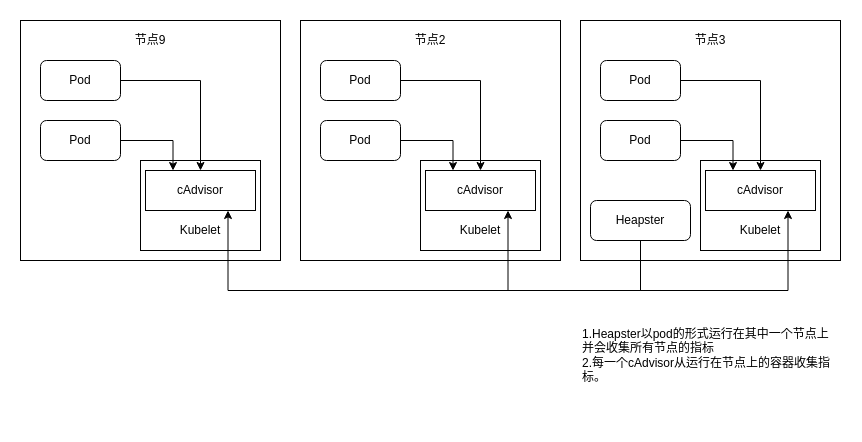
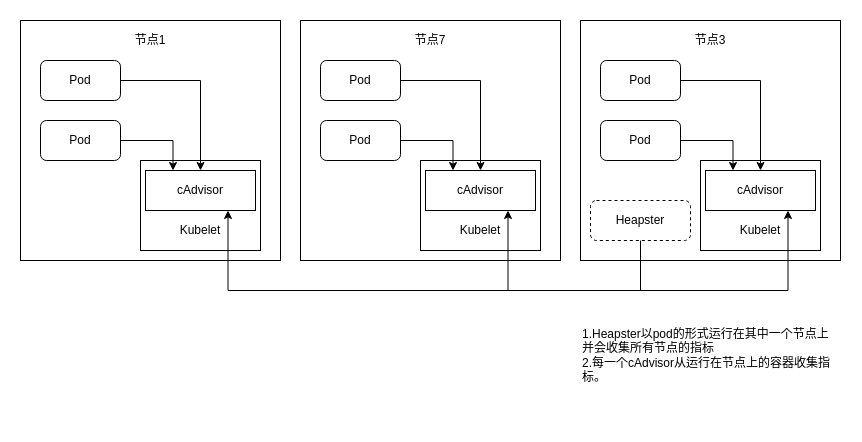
- <mxCell id="10" value="节点9" style="text;html=1;strokeColor=none;fillColor=none;align=center;verticalAlign=middle;whiteSpace=wrap;rounded=0;" vertex="1" parent="1"><mxGeometry x="130" y="30" width="40" height="20" as="geometry" /></mxCell>
+ <mxCell id="10" value="节点1" style="text;html=1;strokeColor=none;fillColor=none;align=center;verticalAlign=middle;whiteSpace=wrap;rounded=0;" vertex="1" parent="1"><mxGeometry x="130" y="30" width="40" height="20" as="geometry" /></mxCell>
- <mxCell id="19" value="节点2" style="text;html=1;strokeColor=none;fillColor=none;align=center;verticalAlign=middle;whiteSpace=wrap;rounded=0;" vertex="1" parent="1"><mxGeometry x="410" y="30" width="40" height="20" as="geometry" /></mxCell>
+ <mxCell id="19" value="节点7" style="text;html=1;strokeColor=none;fillColor=none;align=center;verticalAlign=middle;whiteSpace=wrap;rounded=0;" vertex="1" parent="1"><mxGeometry x="410" y="30" width="40" height="20" as="geometry" /></mxCell>
- <mxCell id="32" value="Heapster" style="rounded=1;whiteSpace=wrap;html=1;" vertex="1" parent="1"><mxGeometry x="590" y="200" width="100" height="40" as="geometry" /></mxCell>
+ <mxCell id="32" value="Heapster" style="rounded=1;whiteSpace=wrap;html=1;dashed=1;" vertex="1" parent="1"><mxGeometry x="590" y="200" width="100" height="40" as="geometry" /></mxCell>
